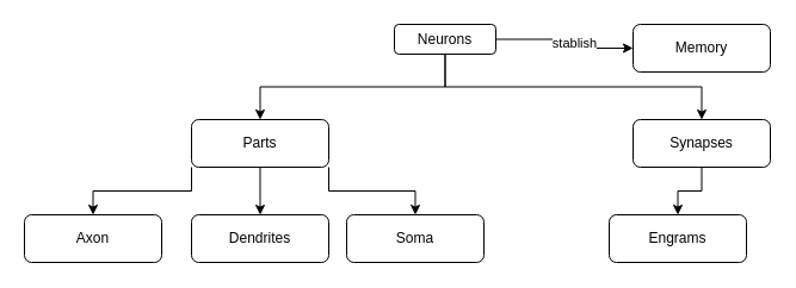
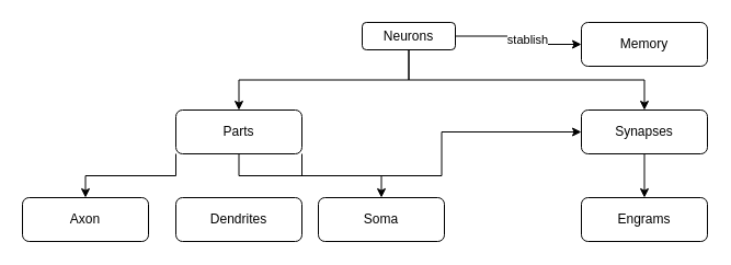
- <mxCell id="7" style="edgeStyle=orthogonalEdgeStyle;rounded=0;orthogonalLoop=1;jettySize=auto;html=1;exitX=0.5;exitY=1;exitDx=0;exitDy=0;" parent="1" source="10" target="14" edge="1"><mxGeometry relative="1" as="geometry" /></mxCell>
+ <mxCell id="7" style="edgeStyle=orthogonalEdgeStyle;rounded=0;orthogonalLoop=1;jettySize=auto;html=1;exitX=0.5;exitY=1;exitDx=0;exitDy=0;" parent="1" source="10" target="12" edge="1"><mxGeometry relative="1" as="geometry" /></mxCell>
- <mxCell id="16" value="Engrams" style="rounded=1;whiteSpace=wrap;html=1;" parent="1" vertex="1"><mxGeometry x="510" y="180" width="115" height="40" as="geometry" /></mxCell>
+ <mxCell id="16" value="Engrams" style="rounded=1;whiteSpace=wrap;html=1;" parent="1" vertex="1"><mxGeometry x="530" y="180" width="115" height="40" as="geometry" /></mxCell>
